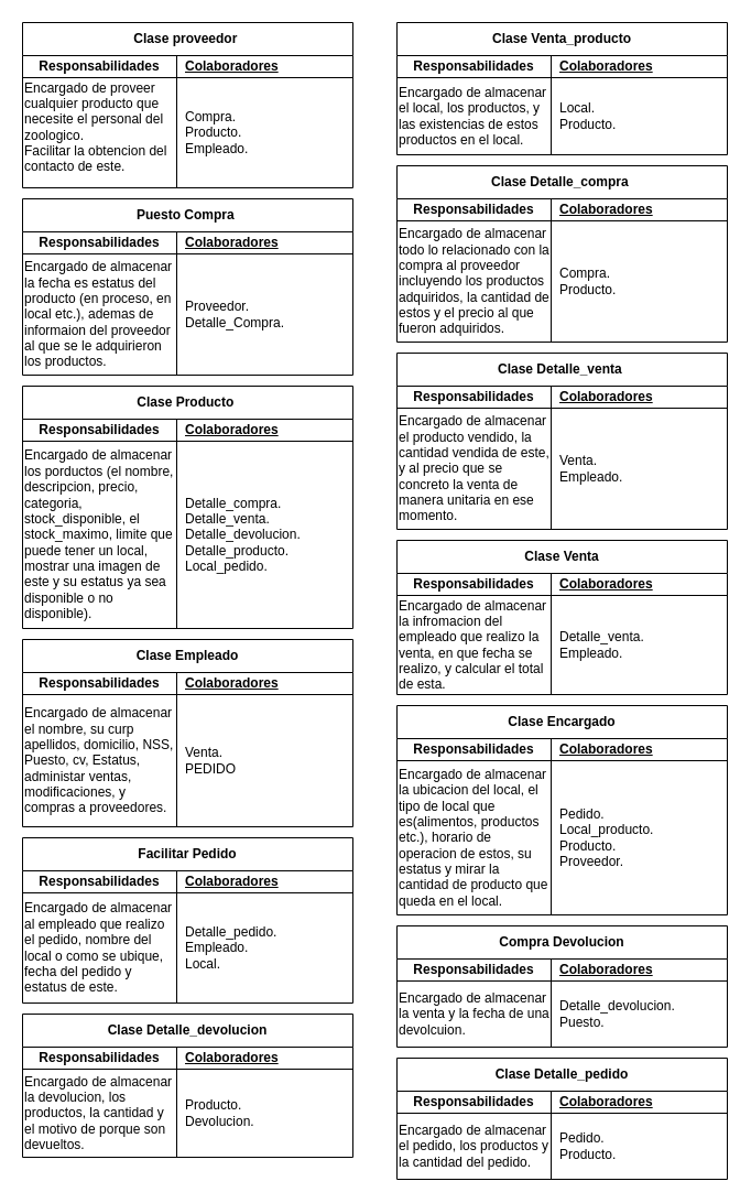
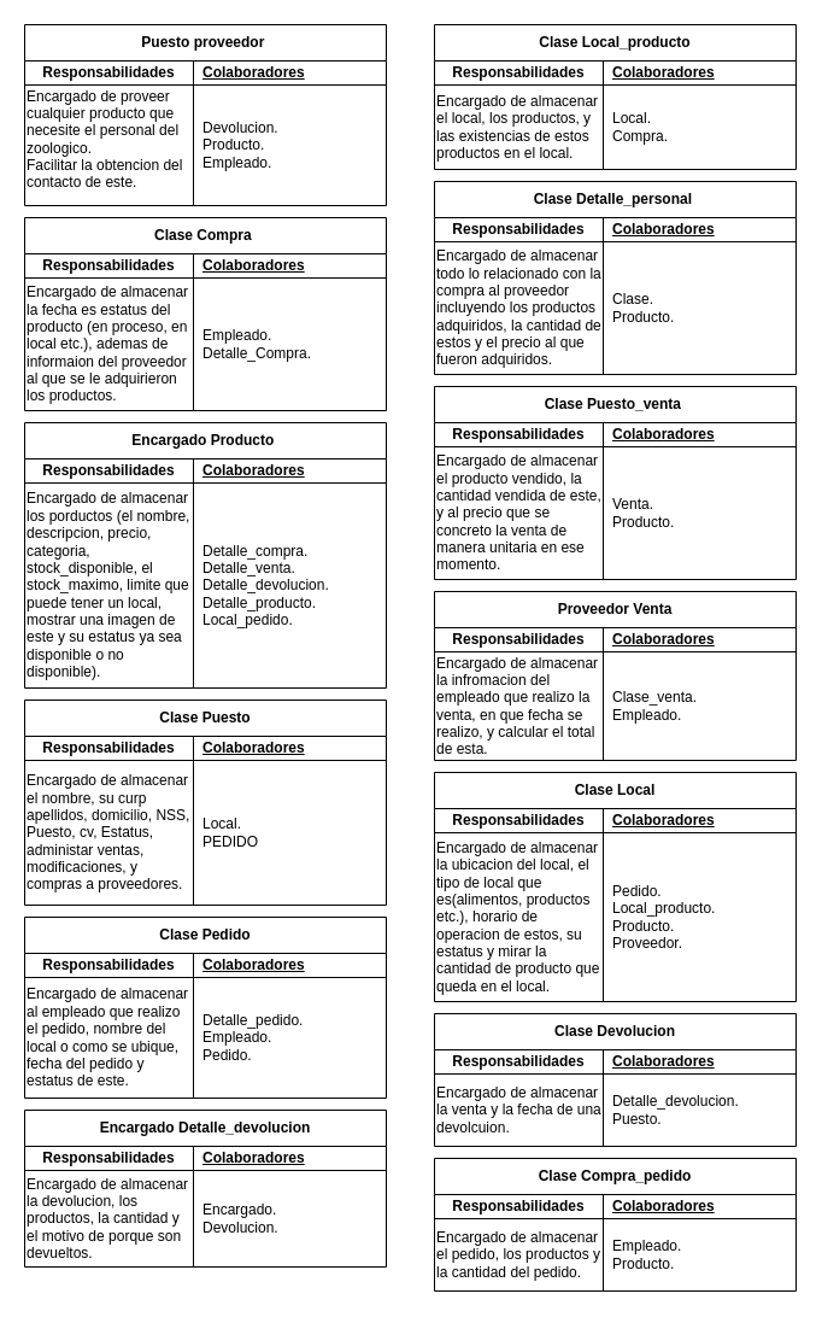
- <mxCell id="2" value="Clase proveedor&amp;nbsp;" style="shape=table;startSize=30;container=1;collapsible=1;childLayout=tableLayout;fixedRows=1;rowLines=0;fontStyle=1;align=center;resizeLast=1;html=1;whiteSpace=wrap;" vertex="1" parent="1"><mxGeometry x="20" y="20" width="300" height="150" as="geometry" /></mxCell>
+ <mxCell id="2" value="Puesto proveedor&amp;nbsp;" style="shape=table;startSize=30;container=1;collapsible=1;childLayout=tableLayout;fixedRows=1;rowLines=0;fontStyle=1;align=center;resizeLast=1;html=1;whiteSpace=wrap;" vertex="1" parent="1"><mxGeometry x="20" y="20" width="300" height="150" as="geometry" /></mxCell>
- <mxCell id="86" value="Clase Venta_producto" style="shape=table;startSize=30;container=1;collapsible=1;childLayout=tableLayout;fixedRows=1;rowLines=0;fontStyle=1;align=center;resizeLast=1;html=1;whiteSpace=wrap;" vertex="1" parent="1"><mxGeometry x="360" y="20" width="300" height="120" as="geometry" /></mxCell>
+ <mxCell id="86" value="Clase Local_producto" style="shape=table;startSize=30;container=1;collapsible=1;childLayout=tableLayout;fixedRows=1;rowLines=0;fontStyle=1;align=center;resizeLast=1;html=1;whiteSpace=wrap;" vertex="1" parent="1"><mxGeometry x="360" y="20" width="300" height="120" as="geometry" /></mxCell>
- <mxCell id="92" value="Local.&lt;br&gt;Producto." style="shape=partialRectangle;connectable=0;fillColor=none;top=0;left=0;bottom=0;right=0;align=left;spacingLeft=6;overflow=hidden;html=1;whiteSpace=wrap;" vertex="1" parent="90"><mxGeometry x="140" width="160" height="70" as="geometry"><mxRectangle width="160" height="70" as="alternateBounds" /></mxGeometry></mxCell>
+ <mxCell id="92" value="Local.&lt;br&gt;Compra." style="shape=partialRectangle;connectable=0;fillColor=none;top=0;left=0;bottom=0;right=0;align=left;spacingLeft=6;overflow=hidden;html=1;whiteSpace=wrap;" vertex="1" parent="90"><mxGeometry x="140" width="160" height="70" as="geometry"><mxRectangle width="160" height="70" as="alternateBounds" /></mxGeometry></mxCell>
- <mxCell id="8" value="Compra.&lt;br&gt;Producto.&lt;br&gt;Empleado." style="shape=partialRectangle;connectable=0;fillColor=none;top=0;left=0;bottom=0;right=0;align=left;spacingLeft=6;overflow=hidden;html=1;whiteSpace=wrap;" vertex="1" parent="6"><mxGeometry x="140" width="160" height="100" as="geometry"><mxRectangle width="160" height="100" as="alternateBounds" /></mxGeometry></mxCell>
+ <mxCell id="8" value="Devolucion.&lt;br&gt;Producto.&lt;br&gt;Empleado." style="shape=partialRectangle;connectable=0;fillColor=none;top=0;left=0;bottom=0;right=0;align=left;spacingLeft=6;overflow=hidden;html=1;whiteSpace=wrap;" vertex="1" parent="6"><mxGeometry x="140" width="160" height="100" as="geometry"><mxRectangle width="160" height="100" as="alternateBounds" /></mxGeometry></mxCell>
- <mxCell id="16" value="Clase Detalle_compra&amp;nbsp;" style="shape=table;startSize=30;container=1;collapsible=1;childLayout=tableLayout;fixedRows=1;rowLines=0;fontStyle=1;align=center;resizeLast=1;html=1;whiteSpace=wrap;" vertex="1" parent="1"><mxGeometry x="360" y="150" width="300" height="160" as="geometry" /></mxCell>
+ <mxCell id="16" value="Clase Detalle_personal&amp;nbsp;" style="shape=table;startSize=30;container=1;collapsible=1;childLayout=tableLayout;fixedRows=1;rowLines=0;fontStyle=1;align=center;resizeLast=1;html=1;whiteSpace=wrap;" vertex="1" parent="1"><mxGeometry x="360" y="150" width="300" height="160" as="geometry" /></mxCell>
- <mxCell id="9" value="Puesto Compra&amp;nbsp;" style="shape=table;startSize=30;container=1;collapsible=1;childLayout=tableLayout;fixedRows=1;rowLines=0;fontStyle=1;align=center;resizeLast=1;html=1;whiteSpace=wrap;" vertex="1" parent="1"><mxGeometry x="20" y="180" width="300" height="160" as="geometry" /></mxCell>
+ <mxCell id="9" value="Clase Compra&amp;nbsp;" style="shape=table;startSize=30;container=1;collapsible=1;childLayout=tableLayout;fixedRows=1;rowLines=0;fontStyle=1;align=center;resizeLast=1;html=1;whiteSpace=wrap;" vertex="1" parent="1"><mxGeometry x="20" y="180" width="300" height="160" as="geometry" /></mxCell>
- <mxCell id="22" value="Compra.&lt;br&gt;Producto." style="shape=partialRectangle;connectable=0;fillColor=none;top=0;left=0;bottom=0;right=0;align=left;spacingLeft=6;overflow=hidden;html=1;whiteSpace=wrap;" vertex="1" parent="20"><mxGeometry x="140" width="160" height="110" as="geometry"><mxRectangle width="160" height="110" as="alternateBounds" /></mxGeometry></mxCell>
+ <mxCell id="22" value="Clase.&lt;br&gt;Producto." style="shape=partialRectangle;connectable=0;fillColor=none;top=0;left=0;bottom=0;right=0;align=left;spacingLeft=6;overflow=hidden;html=1;whiteSpace=wrap;" vertex="1" parent="20"><mxGeometry x="140" width="160" height="110" as="geometry"><mxRectangle width="160" height="110" as="alternateBounds" /></mxGeometry></mxCell>
- <mxCell id="15" value="Proveedor.&lt;br&gt;Detalle_Compra." style="shape=partialRectangle;connectable=0;fillColor=none;top=0;left=0;bottom=0;right=0;align=left;spacingLeft=6;overflow=hidden;html=1;whiteSpace=wrap;" vertex="1" parent="13"><mxGeometry x="140" width="160" height="110" as="geometry"><mxRectangle width="160" height="110" as="alternateBounds" /></mxGeometry></mxCell>
+ <mxCell id="15" value="Empleado.&lt;br&gt;Detalle_Compra." style="shape=partialRectangle;connectable=0;fillColor=none;top=0;left=0;bottom=0;right=0;align=left;spacingLeft=6;overflow=hidden;html=1;whiteSpace=wrap;" vertex="1" parent="13"><mxGeometry x="140" width="160" height="110" as="geometry"><mxRectangle width="160" height="110" as="alternateBounds" /></mxGeometry></mxCell>
- <mxCell id="30" value="Clase Detalle_venta&amp;nbsp;" style="shape=table;startSize=30;container=1;collapsible=1;childLayout=tableLayout;fixedRows=1;rowLines=0;fontStyle=1;align=center;resizeLast=1;html=1;whiteSpace=wrap;" vertex="1" parent="1"><mxGeometry x="360" y="320" width="300" height="160" as="geometry" /></mxCell>
+ <mxCell id="30" value="Clase Puesto_venta&amp;nbsp;" style="shape=table;startSize=30;container=1;collapsible=1;childLayout=tableLayout;fixedRows=1;rowLines=0;fontStyle=1;align=center;resizeLast=1;html=1;whiteSpace=wrap;" vertex="1" parent="1"><mxGeometry x="360" y="320" width="300" height="160" as="geometry" /></mxCell>
- <mxCell id="23" value="Clase Producto&amp;nbsp;" style="shape=table;startSize=30;container=1;collapsible=1;childLayout=tableLayout;fixedRows=1;rowLines=0;fontStyle=1;align=center;resizeLast=1;html=1;whiteSpace=wrap;" vertex="1" parent="1"><mxGeometry x="20" y="350" width="300" height="220" as="geometry" /></mxCell>
+ <mxCell id="23" value="Encargado Producto&amp;nbsp;" style="shape=table;startSize=30;container=1;collapsible=1;childLayout=tableLayout;fixedRows=1;rowLines=0;fontStyle=1;align=center;resizeLast=1;html=1;whiteSpace=wrap;" vertex="1" parent="1"><mxGeometry x="20" y="350" width="300" height="220" as="geometry" /></mxCell>
- <mxCell id="36" value="Venta.&lt;br&gt;Empleado." style="shape=partialRectangle;connectable=0;fillColor=none;top=0;left=0;bottom=0;right=0;align=left;spacingLeft=6;overflow=hidden;html=1;whiteSpace=wrap;" vertex="1" parent="34"><mxGeometry x="140" width="160" height="110" as="geometry"><mxRectangle width="160" height="110" as="alternateBounds" /></mxGeometry></mxCell>
+ <mxCell id="36" value="Venta.&lt;br&gt;Producto." style="shape=partialRectangle;connectable=0;fillColor=none;top=0;left=0;bottom=0;right=0;align=left;spacingLeft=6;overflow=hidden;html=1;whiteSpace=wrap;" vertex="1" parent="34"><mxGeometry x="140" width="160" height="110" as="geometry"><mxRectangle width="160" height="110" as="alternateBounds" /></mxGeometry></mxCell>
- <mxCell id="44" value="Clase Venta" style="shape=table;startSize=30;container=1;collapsible=1;childLayout=tableLayout;fixedRows=1;rowLines=0;fontStyle=1;align=center;resizeLast=1;html=1;whiteSpace=wrap;" vertex="1" parent="1"><mxGeometry x="360" y="490" width="300" height="140" as="geometry" /></mxCell>
+ <mxCell id="44" value="Proveedor Venta" style="shape=table;startSize=30;container=1;collapsible=1;childLayout=tableLayout;fixedRows=1;rowLines=0;fontStyle=1;align=center;resizeLast=1;html=1;whiteSpace=wrap;" vertex="1" parent="1"><mxGeometry x="360" y="490" width="300" height="140" as="geometry" /></mxCell>
- <mxCell id="50" value="Detalle_venta.&lt;br&gt;Empleado." style="shape=partialRectangle;connectable=0;fillColor=none;top=0;left=0;bottom=0;right=0;align=left;spacingLeft=6;overflow=hidden;html=1;whiteSpace=wrap;" vertex="1" parent="48"><mxGeometry x="140" width="160" height="90" as="geometry"><mxRectangle width="160" height="90" as="alternateBounds" /></mxGeometry></mxCell>
+ <mxCell id="50" value="Clase_venta.&lt;br&gt;Empleado." style="shape=partialRectangle;connectable=0;fillColor=none;top=0;left=0;bottom=0;right=0;align=left;spacingLeft=6;overflow=hidden;html=1;whiteSpace=wrap;" vertex="1" parent="48"><mxGeometry x="140" width="160" height="90" as="geometry"><mxRectangle width="160" height="90" as="alternateBounds" /></mxGeometry></mxCell>
- <mxCell id="37" value="Clase Empleado" style="shape=table;startSize=30;container=1;collapsible=1;childLayout=tableLayout;fixedRows=1;rowLines=0;fontStyle=1;align=center;resizeLast=1;html=1;whiteSpace=wrap;" vertex="1" parent="1"><mxGeometry x="20" y="580" width="300" height="170" as="geometry" /></mxCell>
+ <mxCell id="37" value="Clase Puesto" style="shape=table;startSize=30;container=1;collapsible=1;childLayout=tableLayout;fixedRows=1;rowLines=0;fontStyle=1;align=center;resizeLast=1;html=1;whiteSpace=wrap;" vertex="1" parent="1"><mxGeometry x="20" y="580" width="300" height="170" as="geometry" /></mxCell>
- <mxCell id="58" value="Clase Encargado" style="shape=table;startSize=30;container=1;collapsible=1;childLayout=tableLayout;fixedRows=1;rowLines=0;fontStyle=1;align=center;resizeLast=1;html=1;whiteSpace=wrap;" vertex="1" parent="1"><mxGeometry x="360" y="640" width="300" height="190" as="geometry" /></mxCell>
+ <mxCell id="58" value="Clase Local" style="shape=table;startSize=30;container=1;collapsible=1;childLayout=tableLayout;fixedRows=1;rowLines=0;fontStyle=1;align=center;resizeLast=1;html=1;whiteSpace=wrap;" vertex="1" parent="1"><mxGeometry x="360" y="640" width="300" height="190" as="geometry" /></mxCell>
- <mxCell id="43" value="Venta.&lt;br&gt;PEDIDO" style="shape=partialRectangle;connectable=0;fillColor=none;top=0;left=0;bottom=0;right=0;align=left;spacingLeft=6;overflow=hidden;html=1;whiteSpace=wrap;" vertex="1" parent="41"><mxGeometry x="140" width="160" height="120" as="geometry"><mxRectangle width="160" height="120" as="alternateBounds" /></mxGeometry></mxCell>
+ <mxCell id="43" value="Local.&lt;br&gt;PEDIDO" style="shape=partialRectangle;connectable=0;fillColor=none;top=0;left=0;bottom=0;right=0;align=left;spacingLeft=6;overflow=hidden;html=1;whiteSpace=wrap;" vertex="1" parent="41"><mxGeometry x="140" width="160" height="120" as="geometry"><mxRectangle width="160" height="120" as="alternateBounds" /></mxGeometry></mxCell>
- <mxCell id="51" value="Facilitar Pedido" style="shape=table;startSize=30;container=1;collapsible=1;childLayout=tableLayout;fixedRows=1;rowLines=0;fontStyle=1;align=center;resizeLast=1;html=1;whiteSpace=wrap;" vertex="1" parent="1"><mxGeometry x="20" y="760" width="300" height="150" as="geometry" /></mxCell>
+ <mxCell id="51" value="Clase Pedido" style="shape=table;startSize=30;container=1;collapsible=1;childLayout=tableLayout;fixedRows=1;rowLines=0;fontStyle=1;align=center;resizeLast=1;html=1;whiteSpace=wrap;" vertex="1" parent="1"><mxGeometry x="20" y="760" width="300" height="150" as="geometry" /></mxCell>
- <mxCell id="72" value="Compra Devolucion" style="shape=table;startSize=30;container=1;collapsible=1;childLayout=tableLayout;fixedRows=1;rowLines=0;fontStyle=1;align=center;resizeLast=1;html=1;whiteSpace=wrap;" vertex="1" parent="1"><mxGeometry x="360" y="840" width="300" height="110" as="geometry" /></mxCell>
+ <mxCell id="72" value="Clase Devolucion" style="shape=table;startSize=30;container=1;collapsible=1;childLayout=tableLayout;fixedRows=1;rowLines=0;fontStyle=1;align=center;resizeLast=1;html=1;whiteSpace=wrap;" vertex="1" parent="1"><mxGeometry x="360" y="840" width="300" height="110" as="geometry" /></mxCell>
- <mxCell id="57" value="Detalle_pedido.&lt;br&gt;Empleado.&lt;br&gt;Local." style="shape=partialRectangle;connectable=0;fillColor=none;top=0;left=0;bottom=0;right=0;align=left;spacingLeft=6;overflow=hidden;html=1;whiteSpace=wrap;" vertex="1" parent="55"><mxGeometry x="140" width="160" height="100" as="geometry"><mxRectangle width="160" height="100" as="alternateBounds" /></mxGeometry></mxCell>
+ <mxCell id="57" value="Detalle_pedido.&lt;br&gt;Empleado.&lt;br&gt;Pedido." style="shape=partialRectangle;connectable=0;fillColor=none;top=0;left=0;bottom=0;right=0;align=left;spacingLeft=6;overflow=hidden;html=1;whiteSpace=wrap;" vertex="1" parent="55"><mxGeometry x="140" width="160" height="100" as="geometry"><mxRectangle width="160" height="100" as="alternateBounds" /></mxGeometry></mxCell>
- <mxCell id="65" value="Clase Detalle_devolucion" style="shape=table;startSize=30;container=1;collapsible=1;childLayout=tableLayout;fixedRows=1;rowLines=0;fontStyle=1;align=center;resizeLast=1;html=1;whiteSpace=wrap;" vertex="1" parent="1"><mxGeometry x="20" y="920" width="300" height="130" as="geometry" /></mxCell>
+ <mxCell id="65" value="Encargado Detalle_devolucion" style="shape=table;startSize=30;container=1;collapsible=1;childLayout=tableLayout;fixedRows=1;rowLines=0;fontStyle=1;align=center;resizeLast=1;html=1;whiteSpace=wrap;" vertex="1" parent="1"><mxGeometry x="20" y="920" width="300" height="130" as="geometry" /></mxCell>
- <mxCell id="79" value="Clase Detalle_pedido" style="shape=table;startSize=30;container=1;collapsible=1;childLayout=tableLayout;fixedRows=1;rowLines=0;fontStyle=1;align=center;resizeLast=1;html=1;whiteSpace=wrap;" vertex="1" parent="1"><mxGeometry x="360" y="960" width="300" height="110" as="geometry" /></mxCell>
+ <mxCell id="79" value="Clase Compra_pedido" style="shape=table;startSize=30;container=1;collapsible=1;childLayout=tableLayout;fixedRows=1;rowLines=0;fontStyle=1;align=center;resizeLast=1;html=1;whiteSpace=wrap;" vertex="1" parent="1"><mxGeometry x="360" y="960" width="300" height="110" as="geometry" /></mxCell>
- <mxCell id="71" value="Producto.&lt;br&gt;Devolucion." style="shape=partialRectangle;connectable=0;fillColor=none;top=0;left=0;bottom=0;right=0;align=left;spacingLeft=6;overflow=hidden;html=1;whiteSpace=wrap;" vertex="1" parent="69"><mxGeometry x="140" width="160" height="80" as="geometry"><mxRectangle width="160" height="80" as="alternateBounds" /></mxGeometry></mxCell>
+ <mxCell id="71" value="Encargado.&lt;br&gt;Devolucion." style="shape=partialRectangle;connectable=0;fillColor=none;top=0;left=0;bottom=0;right=0;align=left;spacingLeft=6;overflow=hidden;html=1;whiteSpace=wrap;" vertex="1" parent="69"><mxGeometry x="140" width="160" height="80" as="geometry"><mxRectangle width="160" height="80" as="alternateBounds" /></mxGeometry></mxCell>
- <mxCell id="85" value="Pedido.&lt;br&gt;Producto." style="shape=partialRectangle;connectable=0;fillColor=none;top=0;left=0;bottom=0;right=0;align=left;spacingLeft=6;overflow=hidden;html=1;whiteSpace=wrap;" vertex="1" parent="83"><mxGeometry x="140" width="160" height="60" as="geometry"><mxRectangle width="160" height="60" as="alternateBounds" /></mxGeometry></mxCell>
+ <mxCell id="85" value="Empleado.&lt;br&gt;Producto." style="shape=partialRectangle;connectable=0;fillColor=none;top=0;left=0;bottom=0;right=0;align=left;spacingLeft=6;overflow=hidden;html=1;whiteSpace=wrap;" vertex="1" parent="83"><mxGeometry x="140" width="160" height="60" as="geometry"><mxRectangle width="160" height="60" as="alternateBounds" /></mxGeometry></mxCell>
